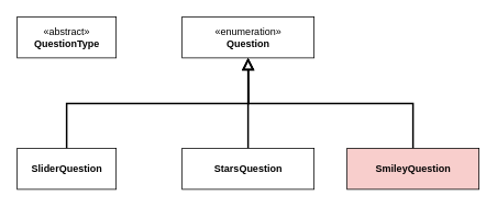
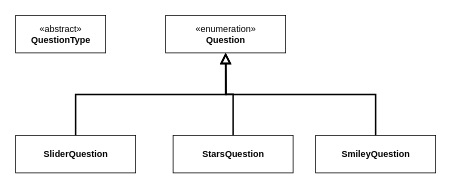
- <mxCell id="5" value="&lt;b&gt;SliderQuestion&lt;/b&gt;" style="html=1;" vertex="1" parent="1"><mxGeometry x="20" y="180" width="120" height="50" as="geometry" /></mxCell>
+ <mxCell id="5" value="&lt;b&gt;SliderQuestion&lt;/b&gt;" style="html=1;" vertex="1" parent="1"><mxGeometry x="20" y="180" width="160" height="50" as="geometry" /></mxCell>
- <mxCell id="7" value="&lt;b&gt;StarsQuestion&lt;/b&gt;" style="html=1;" vertex="1" parent="1"><mxGeometry x="220" y="180" width="160" height="50" as="geometry" /></mxCell>
+ <mxCell id="7" value="&lt;b&gt;StarsQuestion&lt;/b&gt;" style="html=1;" vertex="1" parent="1"><mxGeometry x="230" y="180" width="160" height="50" as="geometry" /></mxCell>
- <mxCell id="9" value="&lt;b&gt;SmileyQuestion&lt;/b&gt;" style="html=1;fillColor=#f8cecc;" vertex="1" parent="1"><mxGeometry x="420" y="180" width="160" height="50" as="geometry" /></mxCell>
+ <mxCell id="9" value="&lt;b&gt;SmileyQuestion&lt;/b&gt;" style="html=1;" vertex="1" parent="1"><mxGeometry x="420" y="180" width="160" height="50" as="geometry" /></mxCell>
